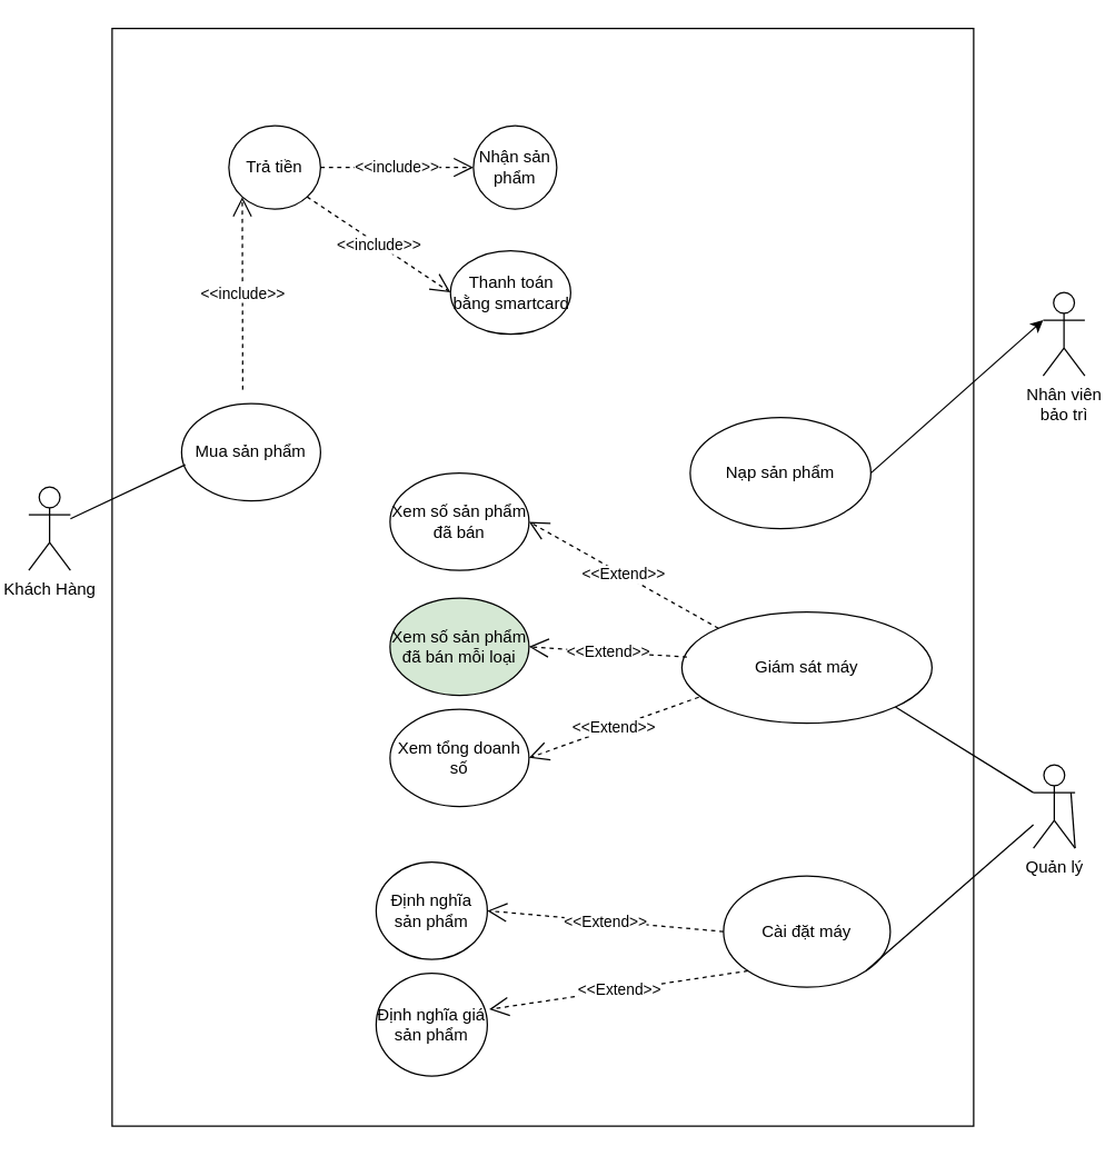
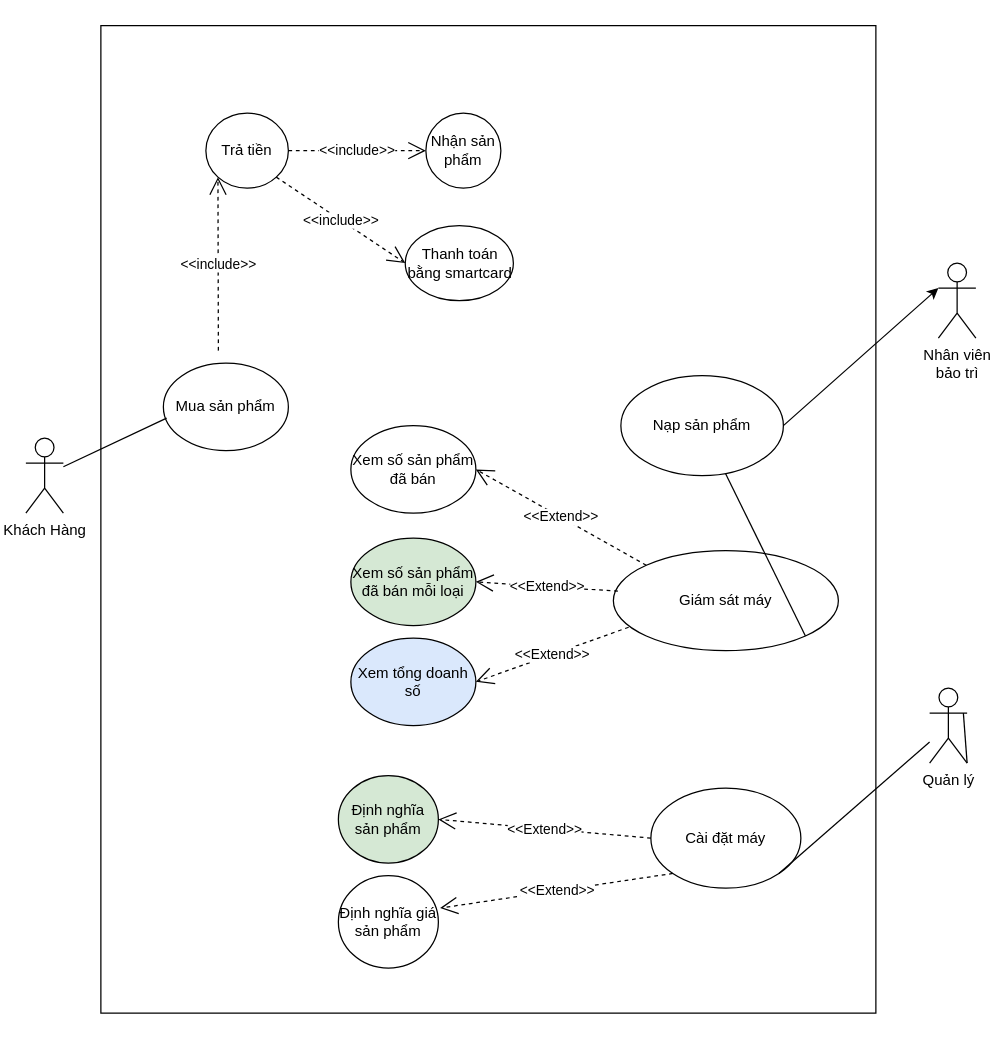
- <mxCell id="20" value="" style="endArrow=none;html=1;rounded=0;entryX=0;entryY=0.333;entryDx=0;entryDy=0;entryPerimeter=0;exitX=1;exitY=1;exitDx=0;exitDy=0;" edge="1" parent="1" source="7" target="30"><mxGeometry width="50" height="50" relative="1" as="geometry"><mxPoint x="620" y="488" as="sourcePoint" /><mxPoint x="788" y="430" as="targetPoint" /></mxGeometry></mxCell>
+ <mxCell id="20" value="" style="endArrow=none;html=1;rounded=0;exitX=1;exitY=1;exitDx=0;exitDy=0;" edge="1" parent="1" source="7" target="6"><mxGeometry width="50" height="50" relative="1" as="geometry"><mxPoint x="620" y="488" as="sourcePoint" /><mxPoint x="788" y="430" as="targetPoint" /></mxGeometry></mxCell>
- <mxCell id="24" value="Xem tổng doanh số" style="ellipse;whiteSpace=wrap;html=1;" vertex="1" parent="1"><mxGeometry x="280" y="510" width="100" height="70" as="geometry" /></mxCell>
+ <mxCell id="24" value="Xem tổng doanh số" style="ellipse;whiteSpace=wrap;html=1;fillColor=#dae8fc;" vertex="1" parent="1"><mxGeometry x="280" y="510" width="100" height="70" as="geometry" /></mxCell>
- <mxCell id="16" value="Định nghĩa sản phẩm" style="ellipse;whiteSpace=wrap;html=1;" vertex="1" parent="1"><mxGeometry x="270" y="620" width="80" height="70" as="geometry" /></mxCell>
+ <mxCell id="16" value="Định nghĩa sản phẩm" style="ellipse;whiteSpace=wrap;html=1;fillColor=#d5e8d4;" vertex="1" parent="1"><mxGeometry x="270" y="620" width="80" height="70" as="geometry" /></mxCell>
